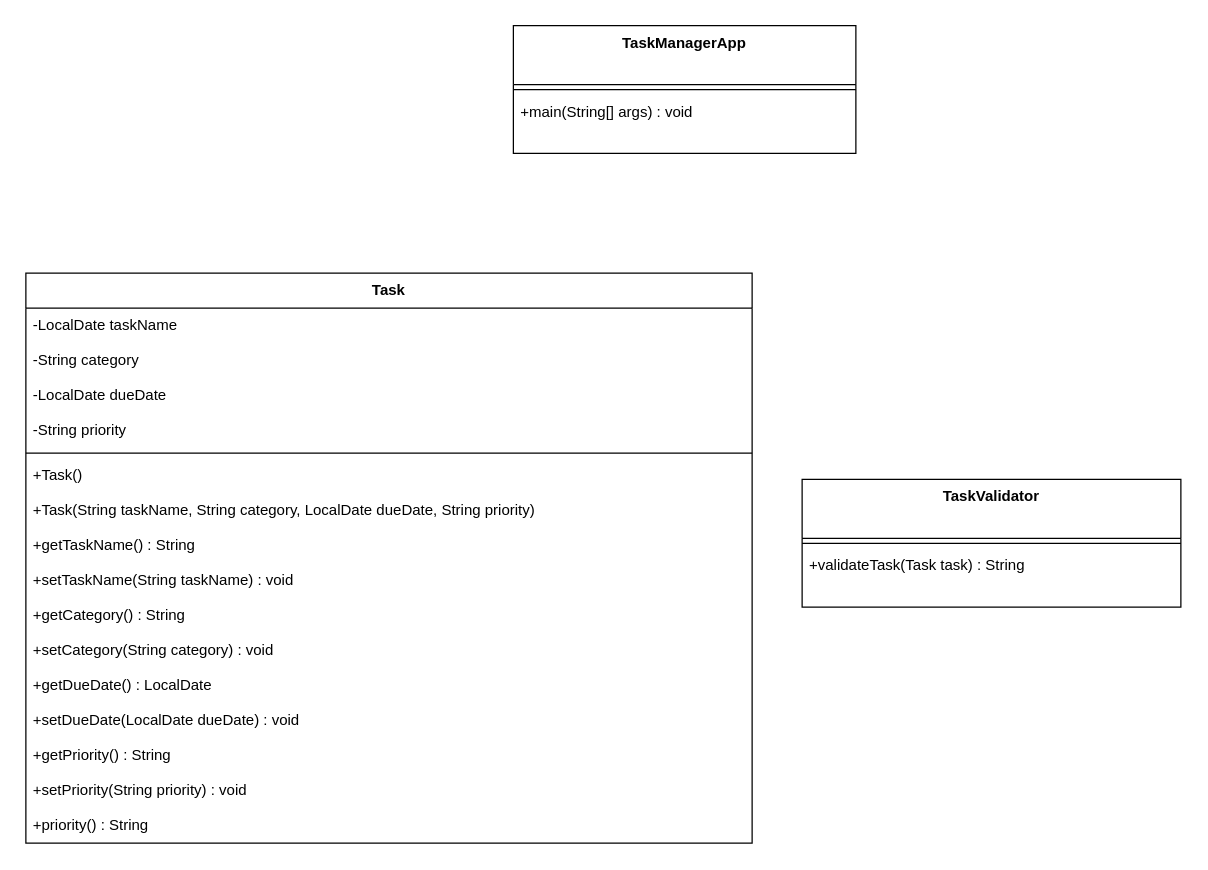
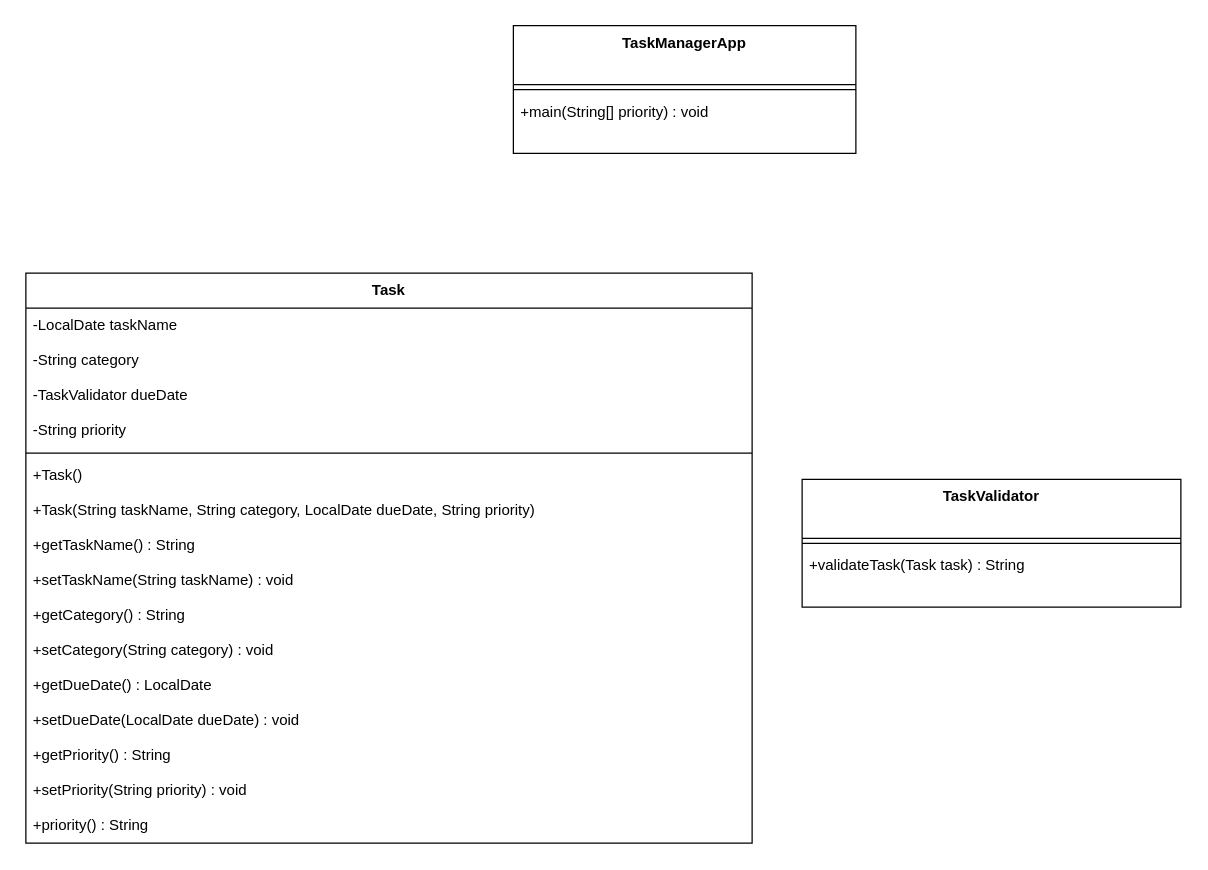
- <mxCell id="24" value="+main(String[] args) : void" style="text;strokeColor=none;fillColor=none;align=left;verticalAlign=top;spacingLeft=4;spacingRight=4;overflow=hidden;rotatable=0;points=[[0,0.5],[1,0.5]];portConstraint=eastwest;" parent="22" vertex="1"><mxGeometry y="55.2" width="274" height="47" as="geometry" /></mxCell>
+ <mxCell id="24" value="+main(String[] priority) : void" style="text;strokeColor=none;fillColor=none;align=left;verticalAlign=top;spacingLeft=4;spacingRight=4;overflow=hidden;rotatable=0;points=[[0,0.5],[1,0.5]];portConstraint=eastwest;" parent="22" vertex="1"><mxGeometry y="55.2" width="274" height="47" as="geometry" /></mxCell>
- <mxCell id="5" value="-LocalDate dueDate" style="text;strokeColor=none;fillColor=none;align=left;verticalAlign=top;spacingLeft=4;spacingRight=4;overflow=hidden;rotatable=0;points=[[0,0.5],[1,0.5]];portConstraint=eastwest;" parent="2" vertex="1"><mxGeometry y="84" width="581" height="28" as="geometry" /></mxCell>
+ <mxCell id="5" value="-TaskValidator dueDate" style="text;strokeColor=none;fillColor=none;align=left;verticalAlign=top;spacingLeft=4;spacingRight=4;overflow=hidden;rotatable=0;points=[[0,0.5],[1,0.5]];portConstraint=eastwest;" parent="2" vertex="1"><mxGeometry y="84" width="581" height="28" as="geometry" /></mxCell>
